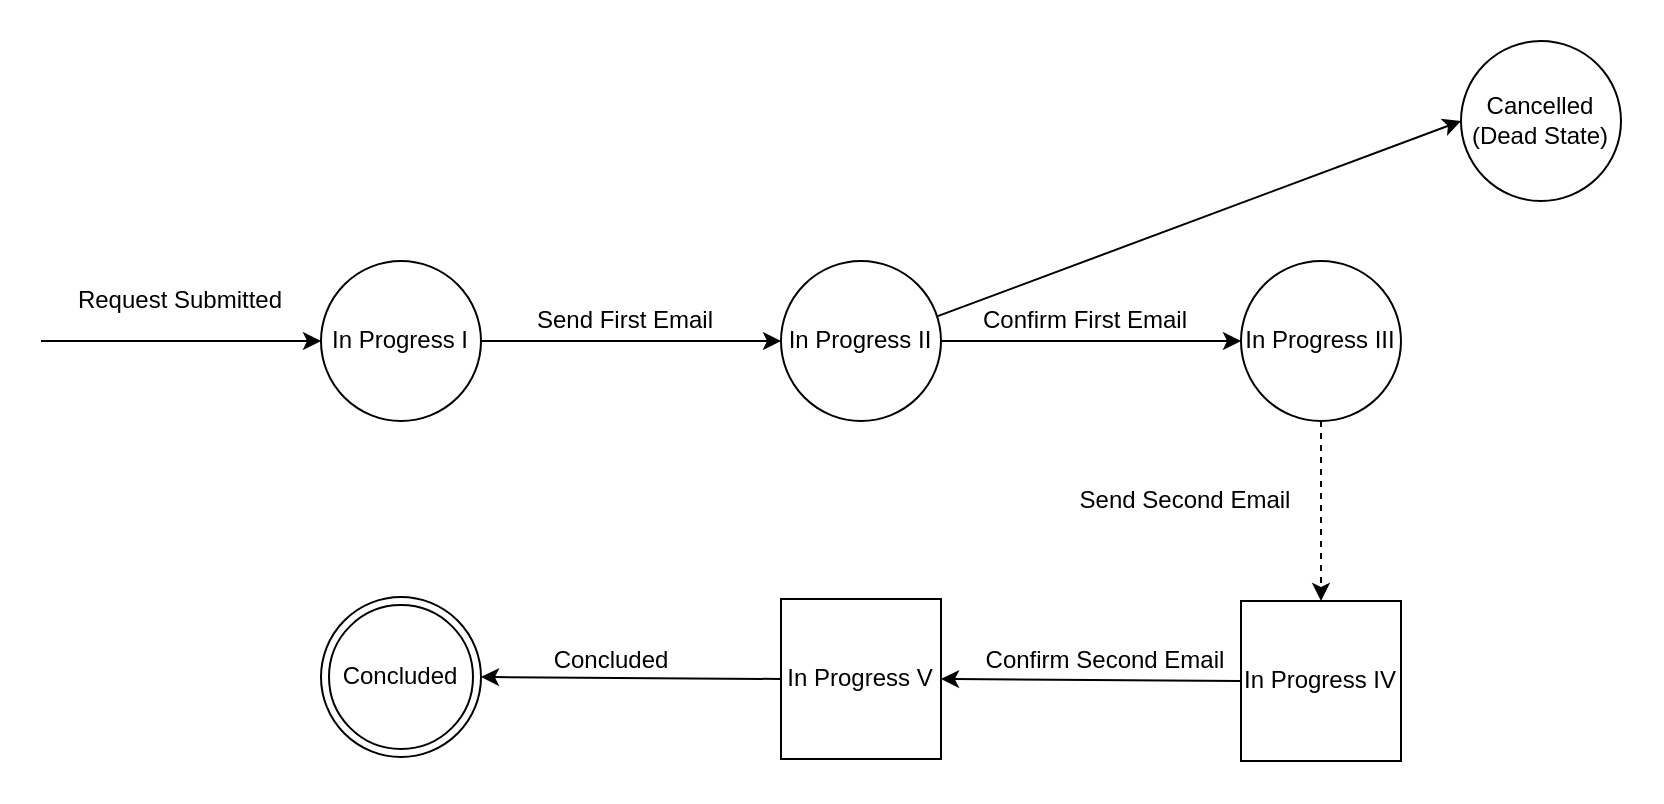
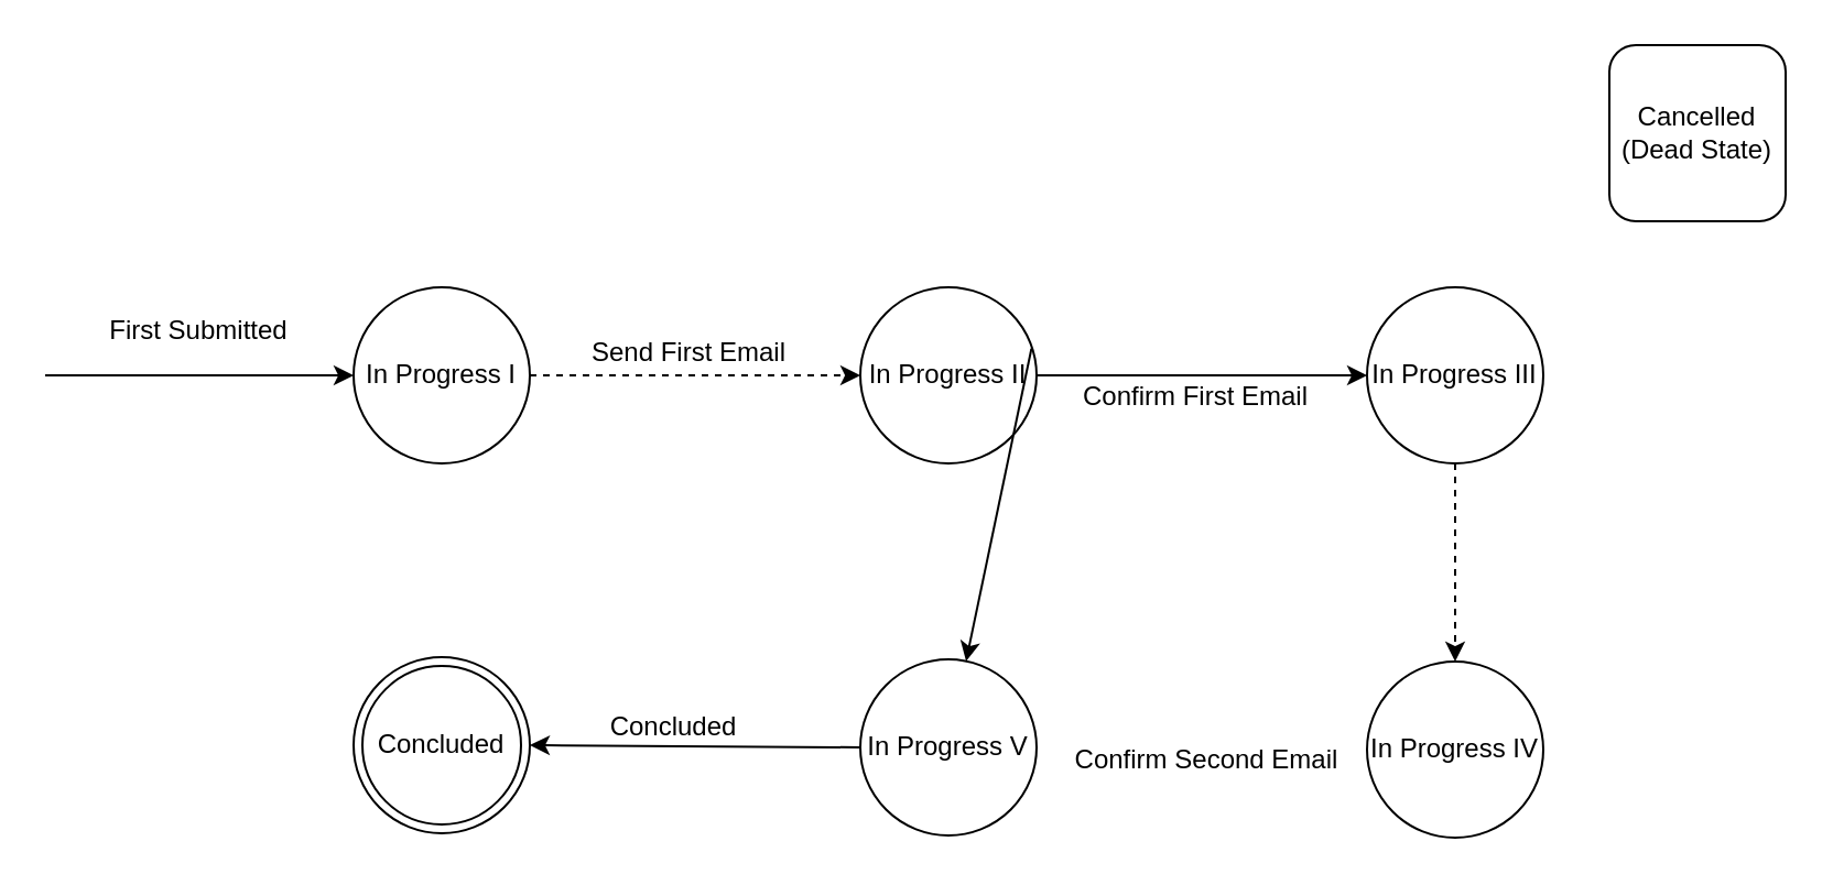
- <mxCell id="21" value="Cancelled&lt;br&gt;(Dead State)" style="ellipse;whiteSpace=wrap;html=1;aspect=fixed;" vertex="1" parent="1"><mxGeometry x="730" y="20" width="80" height="80" as="geometry" /></mxCell>
+ <mxCell id="21" value="Cancelled&lt;br&gt;(Dead State)" style="whiteSpace=wrap;html=1;aspect=fixed;rounded=1;" vertex="1" parent="1"><mxGeometry x="730" y="20" width="80" height="80" as="geometry" /></mxCell>
- <mxCell id="22" value="" style="endArrow=classic;html=1;rounded=0;entryX=0;entryY=0.5;entryDx=0;entryDy=0;exitX=0.971;exitY=0.348;exitDx=0;exitDy=0;exitPerimeter=0;" edge="1" parent="1" source="5" target="21"><mxGeometry width="50" height="50" relative="1" as="geometry"><mxPoint x="540" y="70" as="sourcePoint" /><mxPoint x="590" y="20" as="targetPoint" /></mxGeometry></mxCell>
+ <mxCell id="22" value="" style="endArrow=classic;html=1;rounded=0;exitX=0.971;exitY=0.348;exitDx=0;exitDy=0;exitPerimeter=0;" edge="1" parent="1" source="5" target="16"><mxGeometry width="50" height="50" relative="1" as="geometry"><mxPoint x="540" y="70" as="sourcePoint" /><mxPoint x="590" y="20" as="targetPoint" /></mxGeometry></mxCell>
- <mxCell id="7" value="Request Submitted" style="text;html=1;strokeColor=none;fillColor=none;align=center;verticalAlign=middle;whiteSpace=wrap;rounded=0;" vertex="1" parent="1"><mxGeometry x="30" y="140" width="120" height="20" as="geometry" /></mxCell>
+ <mxCell id="7" value="First Submitted" style="text;html=1;strokeColor=none;fillColor=none;align=center;verticalAlign=middle;whiteSpace=wrap;rounded=0;" vertex="1" parent="1"><mxGeometry x="30" y="140" width="120" height="20" as="geometry" /></mxCell>
- <mxCell id="12" value="Confirm First Email" style="text;html=1;strokeColor=none;fillColor=none;align=center;verticalAlign=middle;whiteSpace=wrap;rounded=0;" vertex="1" parent="1"><mxGeometry x="490" y="150" width="105" height="20" as="geometry" /></mxCell>
+ <mxCell id="12" value="Confirm First Email" style="text;html=1;strokeColor=none;fillColor=none;align=center;verticalAlign=middle;whiteSpace=wrap;rounded=0;" vertex="1" parent="1"><mxGeometry x="490" y="170" width="105" height="20" as="geometry" /></mxCell>
- <mxCell id="8" value="" style="endArrow=classic;html=1;rounded=0;entryX=0;entryY=0.5;entryDx=0;entryDy=0;exitX=1;exitY=0.5;exitDx=0;exitDy=0;" edge="1" parent="1" source="4" target="5"><mxGeometry width="50" height="50" relative="1" as="geometry"><mxPoint x="310" y="240" as="sourcePoint" /><mxPoint x="360" y="190" as="targetPoint" /></mxGeometry></mxCell>
+ <mxCell id="8" value="" style="endArrow=classic;html=1;rounded=0;entryX=0;entryY=0.5;entryDx=0;entryDy=0;exitX=1;exitY=0.5;exitDx=0;exitDy=0;dashed=1;" edge="1" parent="1" source="4" target="5"><mxGeometry width="50" height="50" relative="1" as="geometry"><mxPoint x="310" y="240" as="sourcePoint" /><mxPoint x="360" y="190" as="targetPoint" /></mxGeometry></mxCell>
- <mxCell id="15" value="Send Second Email" style="text;html=1;strokeColor=none;fillColor=none;align=center;verticalAlign=middle;whiteSpace=wrap;rounded=0;" vertex="1" parent="1"><mxGeometry x="530" y="240" width="125" height="20" as="geometry" /></mxCell>
- <mxCell id="18" value="Confirm Second Email" style="text;html=1;strokeColor=none;fillColor=none;align=center;verticalAlign=middle;whiteSpace=wrap;rounded=0;" vertex="1" parent="1"><mxGeometry x="490" y="320" width="125" height="20" as="geometry" /></mxCell>
+ <mxCell id="18" value="Confirm Second Email" style="text;html=1;strokeColor=none;fillColor=none;align=center;verticalAlign=middle;whiteSpace=wrap;rounded=0;" vertex="1" parent="1"><mxGeometry x="485" y="335" width="125" height="20" as="geometry" /></mxCell>
- <mxCell id="16" value="In Progress V" style="whiteSpace=wrap;html=1;aspect=fixed;rounded=0;" vertex="1" parent="1"><mxGeometry x="390" y="299" width="80" height="80" as="geometry" /></mxCell>
+ <mxCell id="16" value="In Progress V" style="ellipse;whiteSpace=wrap;html=1;aspect=fixed;" vertex="1" parent="1"><mxGeometry x="390" y="299" width="80" height="80" as="geometry" /></mxCell>
- <mxCell id="17" value="" style="endArrow=classic;html=1;rounded=0;entryX=1;entryY=0.5;entryDx=0;entryDy=0;exitX=0;exitY=0.5;exitDx=0;exitDy=0;" edge="1" parent="1" source="13" target="16"><mxGeometry width="50" height="50" relative="1" as="geometry"><mxPoint x="550" y="410" as="sourcePoint" /><mxPoint x="600" y="360" as="targetPoint" /></mxGeometry></mxCell>
- <mxCell id="13" value="In Progress IV" style="whiteSpace=wrap;html=1;aspect=fixed;rounded=0;" vertex="1" parent="1"><mxGeometry x="620" y="300" width="80" height="80" as="geometry" /></mxCell>
+ <mxCell id="13" value="In Progress IV" style="ellipse;whiteSpace=wrap;html=1;aspect=fixed;" vertex="1" parent="1"><mxGeometry x="620" y="300" width="80" height="80" as="geometry" /></mxCell>
